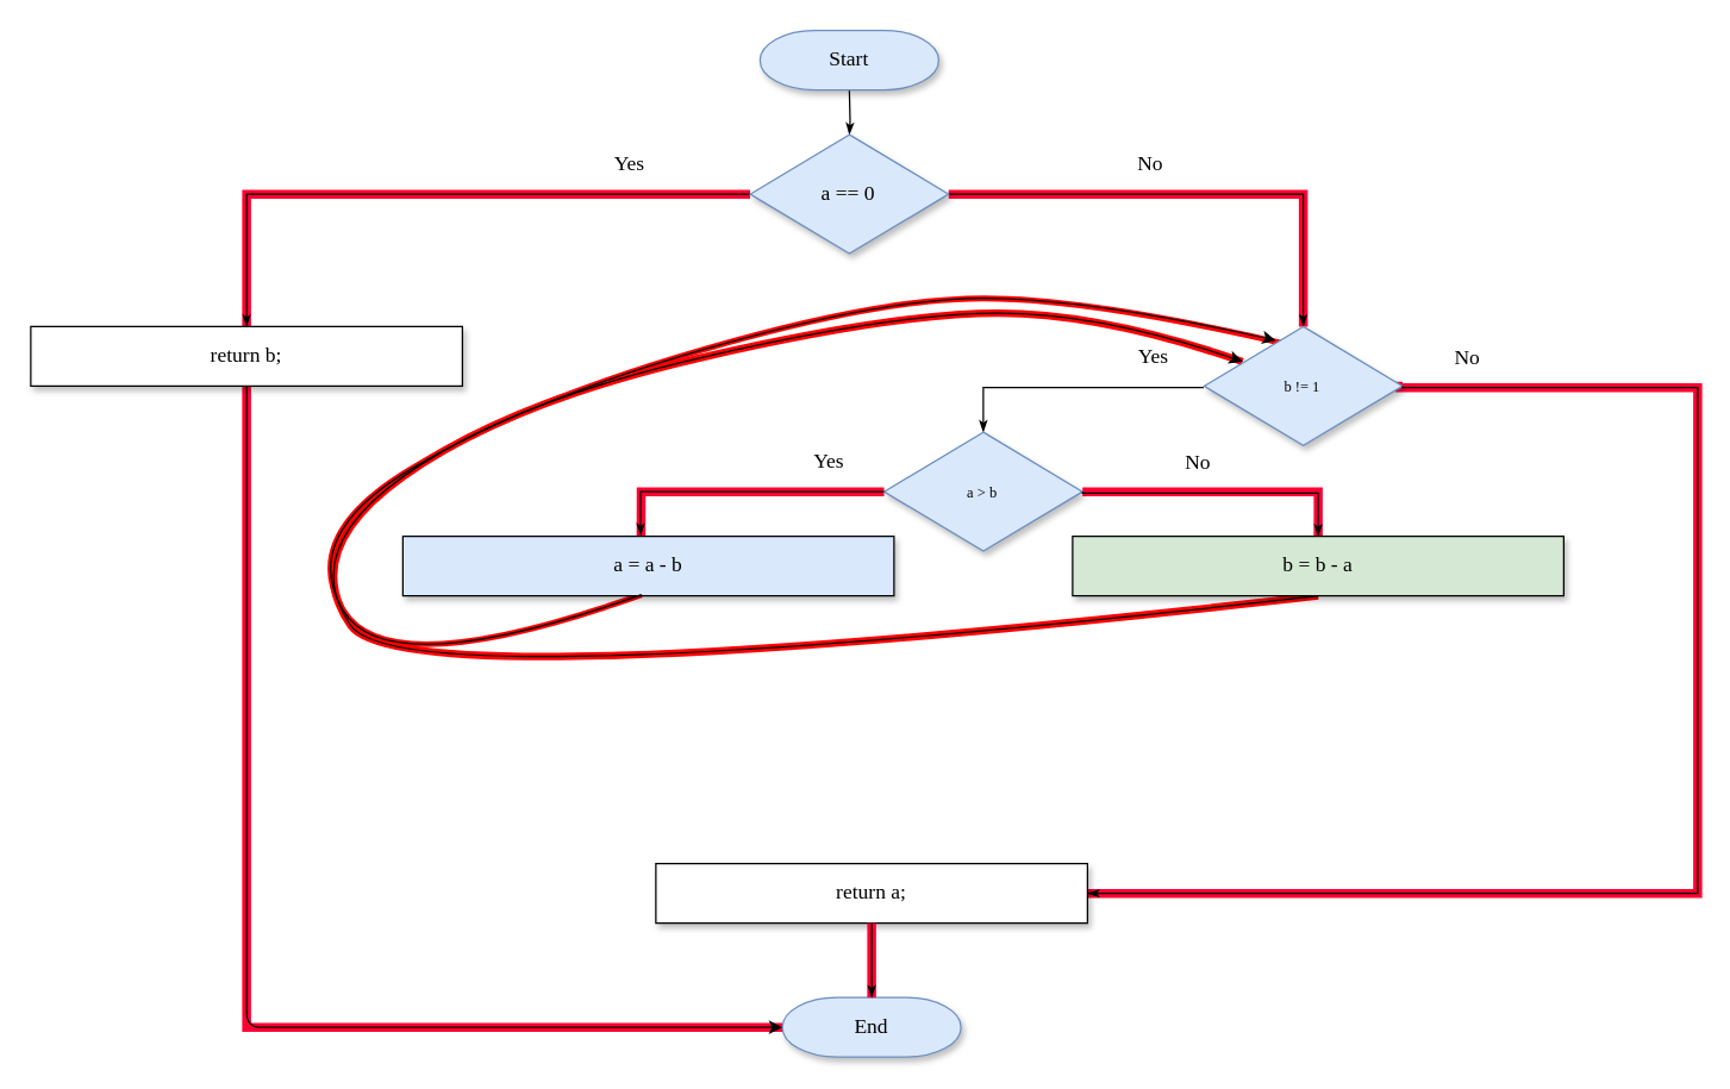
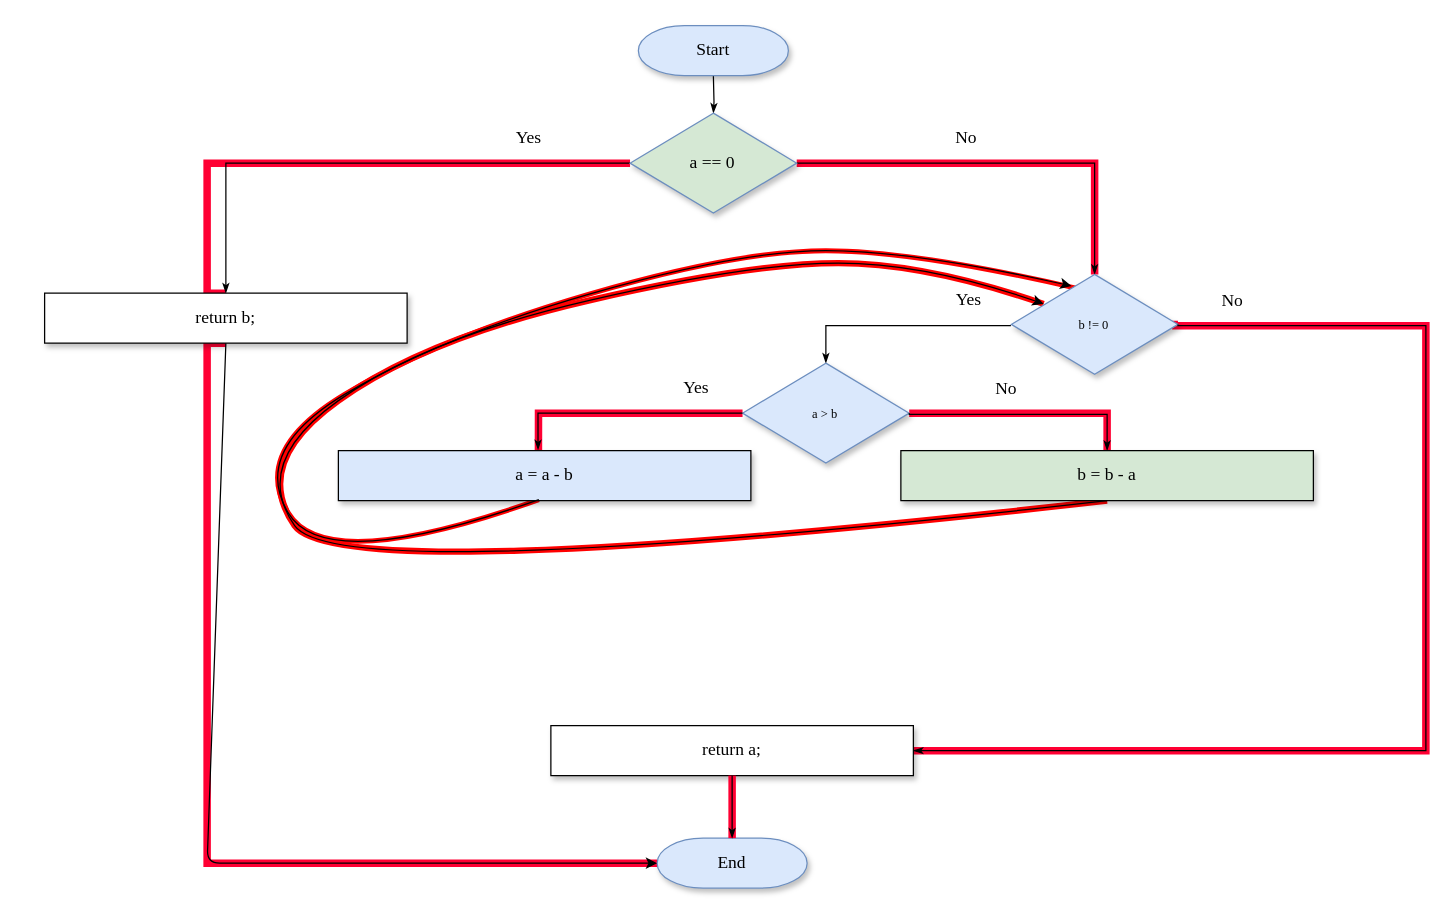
- <mxCell id="13" value="a == 0" style="rhombus;whiteSpace=wrap;html=1;rounded=0;shadow=1;labelBackgroundColor=none;strokeWidth=1;fontFamily=Verdana;fontSize=14;align=center;fillColor=#dae8fc;strokeColor=#6c8ebf;" parent="1" vertex="1"><mxGeometry x="503.34" y="90" width="133.33" height="80" as="geometry" /></mxCell>
+ <mxCell id="13" value="a == 0" style="rhombus;whiteSpace=wrap;html=1;rounded=0;shadow=1;labelBackgroundColor=none;strokeWidth=1;fontFamily=Verdana;fontSize=14;align=center;fillColor=#d5e8d4;strokeColor=#6c8ebf;" parent="1" vertex="1"><mxGeometry x="503.34" y="90" width="133.33" height="80" as="geometry" /></mxCell>
- <mxCell id="18" value="return b;" style="rounded=0;whiteSpace=wrap;html=1;shadow=1;labelBackgroundColor=none;strokeWidth=1;fontFamily=Verdana;fontSize=14;align=center;" parent="1" vertex="1"><mxGeometry x="20" y="219" width="289.99" height="40" as="geometry" /></mxCell>
+ <mxCell id="18" value="return b;" style="rounded=0;whiteSpace=wrap;html=1;shadow=1;labelBackgroundColor=none;strokeWidth=1;fontFamily=Verdana;fontSize=14;align=center;" parent="1" vertex="1"><mxGeometry x="35" y="234" width="289.99" height="40" as="geometry" /></mxCell>
- <mxCell id="19" value="b != 1" style="rhombus;whiteSpace=wrap;html=1;rounded=0;shadow=1;labelBackgroundColor=none;strokeWidth=1;fontFamily=Verdana;fontSize=10;align=center;fillColor=#dae8fc;strokeColor=#6c8ebf;" parent="1" vertex="1"><mxGeometry x="808.34" y="219" width="133.33" height="80" as="geometry" /></mxCell>
+ <mxCell id="19" value="b != 0" style="rhombus;whiteSpace=wrap;html=1;rounded=0;shadow=1;labelBackgroundColor=none;strokeWidth=1;fontFamily=Verdana;fontSize=10;align=center;fillColor=#dae8fc;strokeColor=#6c8ebf;" parent="1" vertex="1"><mxGeometry x="808.34" y="219" width="133.33" height="80" as="geometry" /></mxCell>
